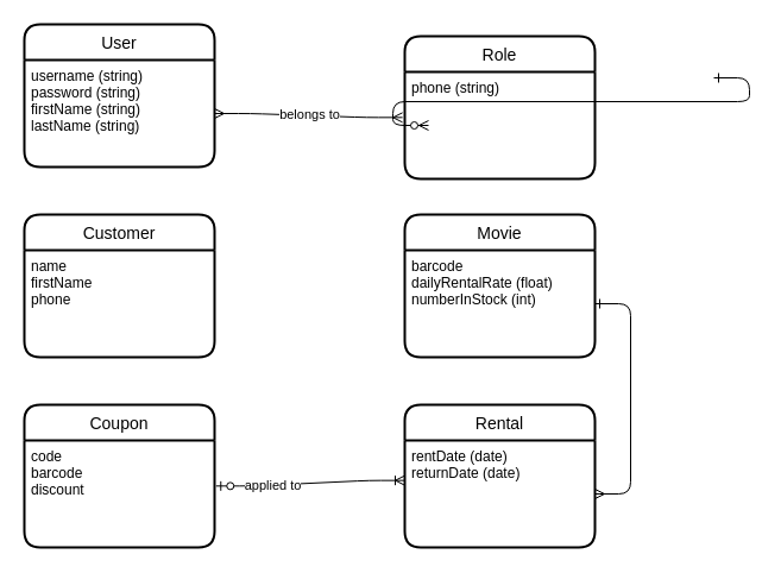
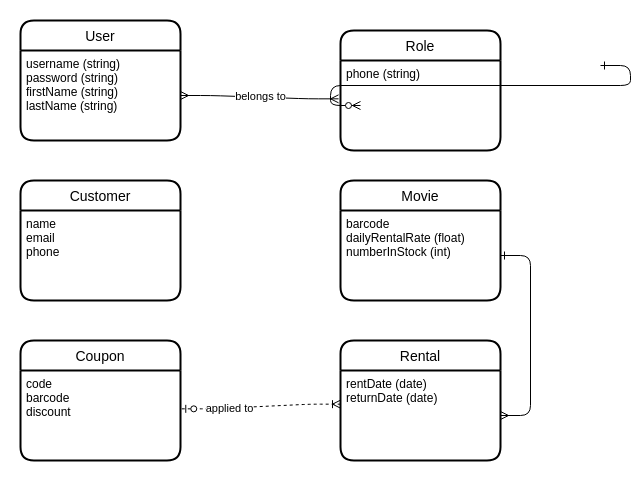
- <mxCell id="10" value="name&#10;firstName&#10;phone" style="align=left;strokeColor=none;fillColor=none;spacingLeft=4;fontSize=12;verticalAlign=top;resizable=0;rotatable=0;part=1;" vertex="1" parent="9"><mxGeometry y="30" width="160" height="90" as="geometry" /></mxCell>
+ <mxCell id="10" value="name&#10;email&#10;phone" style="align=left;strokeColor=none;fillColor=none;spacingLeft=4;fontSize=12;verticalAlign=top;resizable=0;rotatable=0;part=1;" vertex="1" parent="9"><mxGeometry y="30" width="160" height="90" as="geometry" /></mxCell>
- <mxCell id="16" value="" style="edgeStyle=entityRelationEdgeStyle;fontSize=12;html=1;endArrow=ERoneToMany;startArrow=ERzeroToOne;exitX=1.008;exitY=0.426;exitDx=0;exitDy=0;exitPerimeter=0;entryX=0;entryY=0.374;entryDx=0;entryDy=0;entryPerimeter=0;startFill=1;" edge="1" parent="1" source="15" target="12"><mxGeometry width="100" height="100" relative="1" as="geometry"><mxPoint x="140" y="470" as="sourcePoint" /><mxPoint x="240" y="370" as="targetPoint" /></mxGeometry></mxCell>
+ <mxCell id="16" value="" style="edgeStyle=entityRelationEdgeStyle;fontSize=12;html=1;endArrow=ERoneToMany;startArrow=ERzeroToOne;exitX=1.008;exitY=0.426;exitDx=0;exitDy=0;exitPerimeter=0;entryX=0;entryY=0.374;entryDx=0;entryDy=0;entryPerimeter=0;startFill=1;dashed=1;" edge="1" parent="1" source="15" target="12"><mxGeometry width="100" height="100" relative="1" as="geometry"><mxPoint x="140" y="470" as="sourcePoint" /><mxPoint x="240" y="370" as="targetPoint" /></mxGeometry></mxCell>
